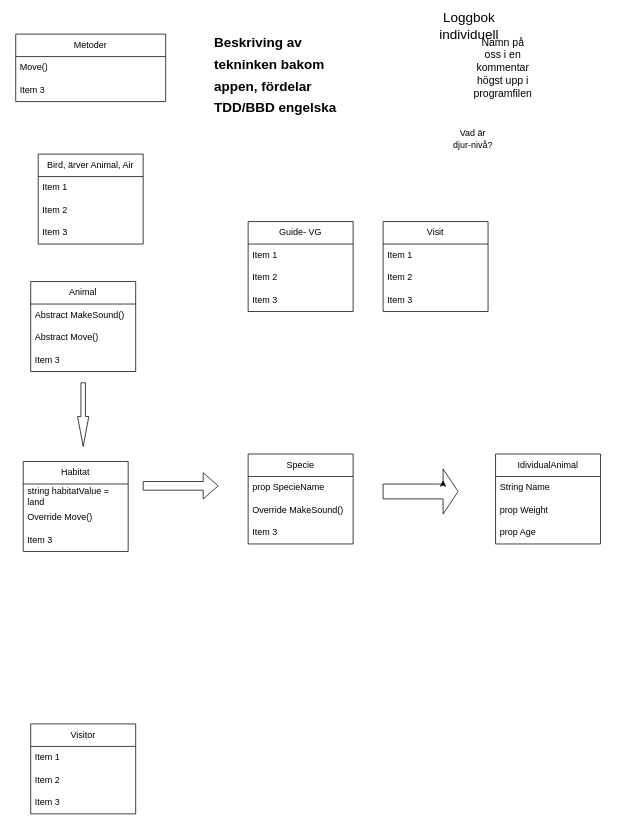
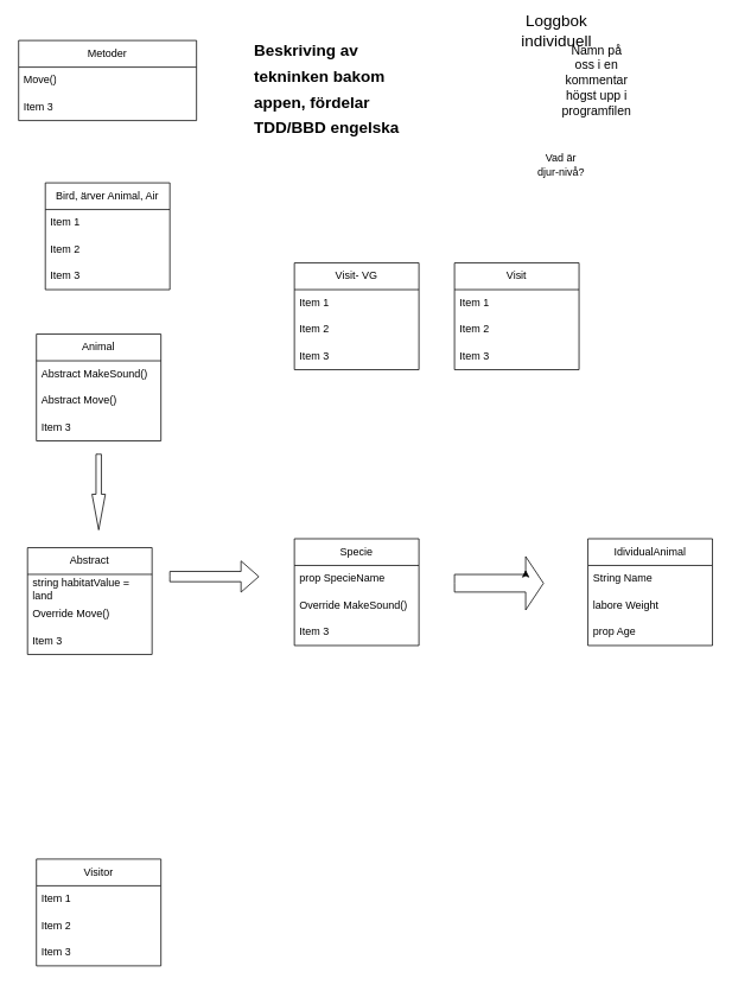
- <mxCell id="21" value="Guide- VG" style="swimlane;fontStyle=0;childLayout=stackLayout;horizontal=1;startSize=30;horizontalStack=0;resizeParent=1;resizeParentMax=0;resizeLast=0;collapsible=1;marginBottom=0;whiteSpace=wrap;html=1;" vertex="1" parent="1"><mxGeometry x="330" y="295" width="140" height="120" as="geometry" /></mxCell>
+ <mxCell id="21" value="Visit- VG" style="swimlane;fontStyle=0;childLayout=stackLayout;horizontal=1;startSize=30;horizontalStack=0;resizeParent=1;resizeParentMax=0;resizeLast=0;collapsible=1;marginBottom=0;whiteSpace=wrap;html=1;" vertex="1" parent="1"><mxGeometry x="330" y="295" width="140" height="120" as="geometry" /></mxCell>
- <mxCell id="33" value="Habitat" style="swimlane;fontStyle=0;childLayout=stackLayout;horizontal=1;startSize=30;horizontalStack=0;resizeParent=1;resizeParentMax=0;resizeLast=0;collapsible=1;marginBottom=0;whiteSpace=wrap;html=1;" vertex="1" parent="1"><mxGeometry x="30" y="615" width="140" height="120" as="geometry" /></mxCell>
+ <mxCell id="33" value="Abstract" style="swimlane;fontStyle=0;childLayout=stackLayout;horizontal=1;startSize=30;horizontalStack=0;resizeParent=1;resizeParentMax=0;resizeLast=0;collapsible=1;marginBottom=0;whiteSpace=wrap;html=1;" vertex="1" parent="1"><mxGeometry x="30" y="615" width="140" height="120" as="geometry" /></mxCell>
- <mxCell id="39" value="prop Weight" style="text;strokeColor=none;fillColor=none;align=left;verticalAlign=middle;spacingLeft=4;spacingRight=4;overflow=hidden;points=[[0,0.5],[1,0.5]];portConstraint=eastwest;rotatable=0;whiteSpace=wrap;html=1;" vertex="1" parent="37"><mxGeometry y="60" width="140" height="30" as="geometry" /></mxCell>
+ <mxCell id="39" value="labore Weight" style="text;strokeColor=none;fillColor=none;align=left;verticalAlign=middle;spacingLeft=4;spacingRight=4;overflow=hidden;points=[[0,0.5],[1,0.5]];portConstraint=eastwest;rotatable=0;whiteSpace=wrap;html=1;" vertex="1" parent="37"><mxGeometry y="60" width="140" height="30" as="geometry" /></mxCell>
